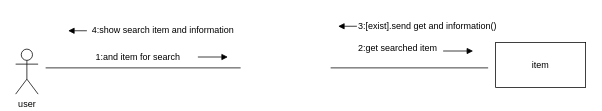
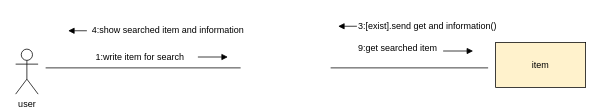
- <mxCell id="9" value="4:show search item and information" style="text;html=1;" vertex="1" parent="1"><mxGeometry x="120" y="26" width="220" height="30" as="geometry" /></mxCell>
+ <mxCell id="9" value="4:show searched item and information" style="text;html=1;" vertex="1" parent="1"><mxGeometry x="120" y="26" width="220" height="30" as="geometry" /></mxCell>
- <mxCell id="7" value="2:get searched item" style="text;html=1;" vertex="1" parent="1"><mxGeometry x="475" y="50" width="120" height="30" as="geometry" /></mxCell>
+ <mxCell id="7" value="9:get searched item" style="text;html=1;" vertex="1" parent="1"><mxGeometry x="475" y="50" width="120" height="30" as="geometry" /></mxCell>
- <mxCell id="6" value="1:and item for search" style="text;html=1;resizable=0;points=[];autosize=1;align=left;verticalAlign=top;spacingTop=-4;" vertex="1" parent="1"><mxGeometry x="125" y="66" width="130" height="10" as="geometry" /></mxCell>
+ <mxCell id="6" value="1:write item for search" style="text;html=1;resizable=0;points=[];autosize=1;align=left;verticalAlign=top;spacingTop=-4;" vertex="1" parent="1"><mxGeometry x="125" y="66" width="130" height="10" as="geometry" /></mxCell>
- <mxCell id="3" value="item" style="rounded=0;whiteSpace=wrap;html=1;" vertex="1" parent="1"><mxGeometry x="660" y="56" width="120" height="60" as="geometry" /></mxCell>
+ <mxCell id="3" value="item" style="rounded=0;whiteSpace=wrap;html=1;fillColor=#fff2cc;" vertex="1" parent="1"><mxGeometry x="660" y="56" width="120" height="60" as="geometry" /></mxCell>
